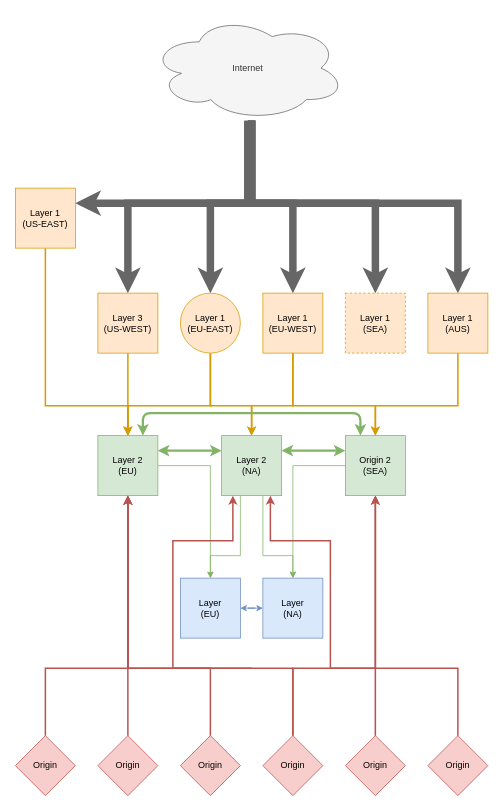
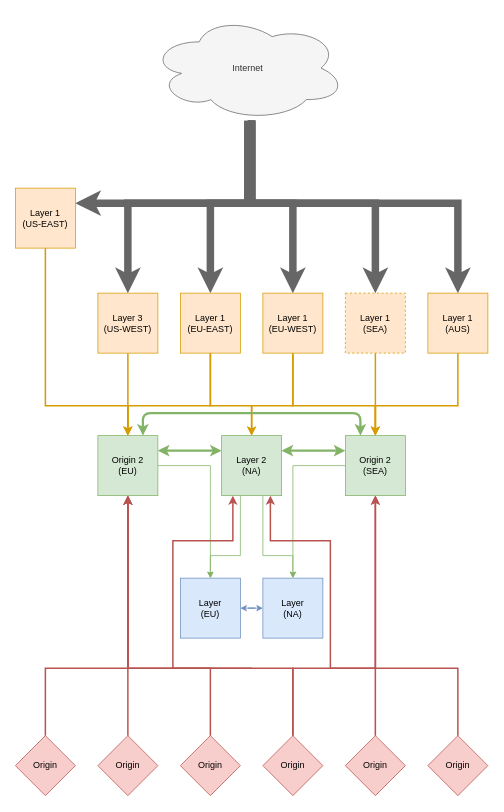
- <mxCell id="15" value="Layer 1&lt;br&gt;(EU-EAST)" style="ellipse;whiteSpace=wrap;html=1;aspect=fixed;fillColor=#ffe6cc;strokeColor=#d79b00;" vertex="1" parent="1"><mxGeometry x="240" y="390" width="80" height="80" as="geometry" /></mxCell>
+ <mxCell id="15" value="Layer 1&lt;br&gt;(EU-EAST)" style="whiteSpace=wrap;html=1;aspect=fixed;fillColor=#ffe6cc;strokeColor=#d79b00;" vertex="1" parent="1"><mxGeometry x="240" y="390" width="80" height="80" as="geometry" /></mxCell>
+ <mxCell id="19" style="edgeStyle=orthogonalEdgeStyle;rounded=0;orthogonalLoop=1;jettySize=auto;html=1;fillColor=#ffe6cc;strokeColor=#d79b00;strokeWidth=2;" edge="1" parent="1" source="20" target="27"><mxGeometry relative="1" as="geometry" /></mxCell>
- <mxCell id="25" value="Layer 2&lt;br&gt;(EU)" style="whiteSpace=wrap;html=1;aspect=fixed;fillColor=#d5e8d4;strokeColor=#82b366;" vertex="1" parent="1"><mxGeometry x="130" y="580" width="80" height="80" as="geometry" /></mxCell>
+ <mxCell id="25" value="Origin 2&lt;br&gt;(EU)" style="whiteSpace=wrap;html=1;aspect=fixed;fillColor=#d5e8d4;strokeColor=#82b366;" vertex="1" parent="1"><mxGeometry x="130" y="580" width="80" height="80" as="geometry" /></mxCell>
